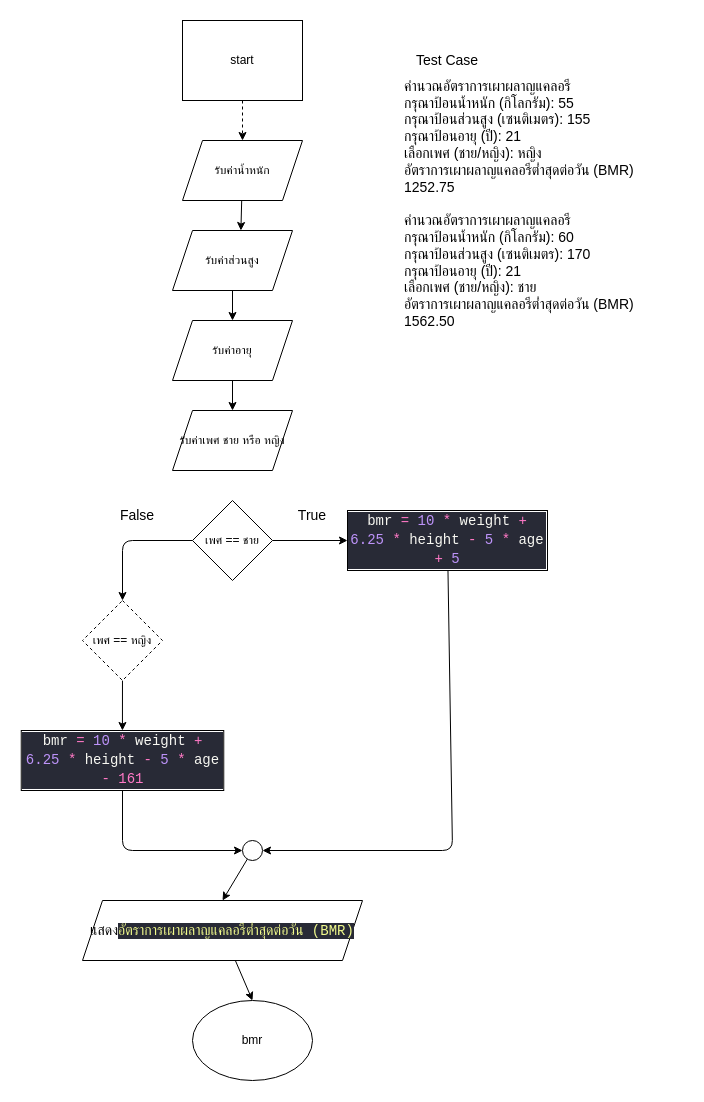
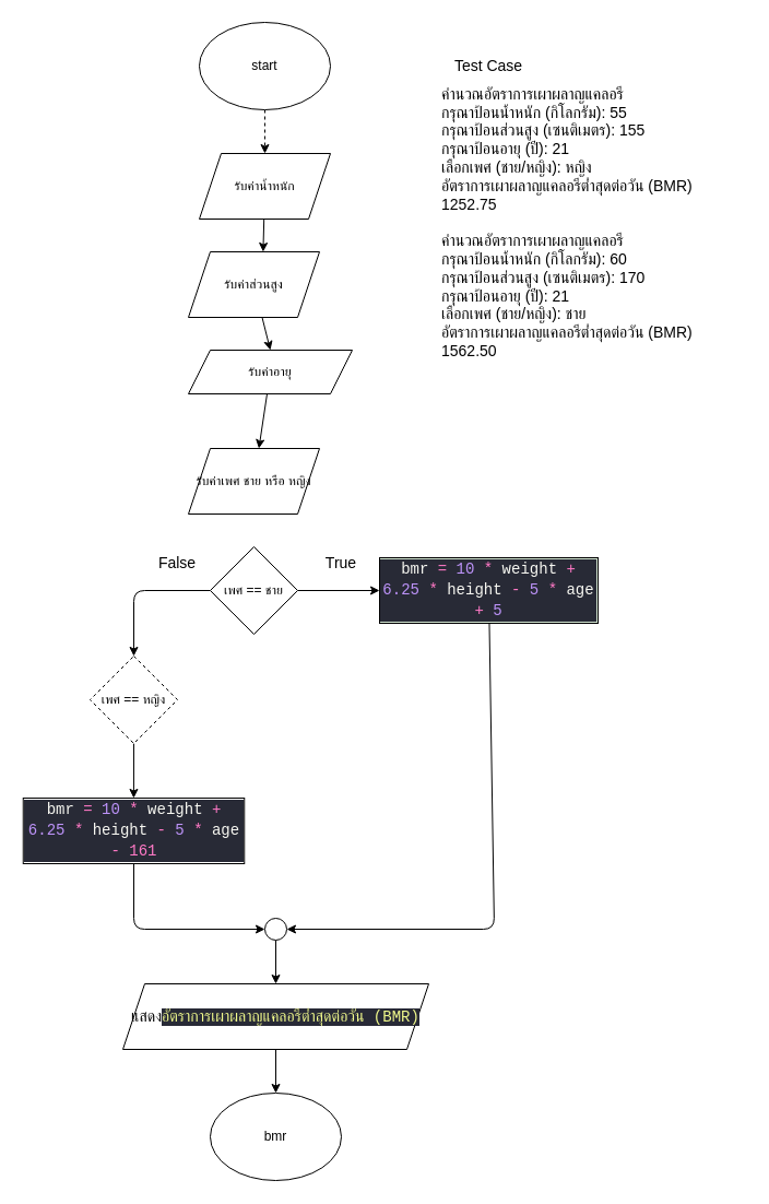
- <mxCell id="3" value="start" style="whiteSpace=wrap;html=1;rounded=0;" vertex="1" parent="1"><mxGeometry x="182" y="20" width="120" height="80" as="geometry" /></mxCell>
+ <mxCell id="3" value="start" style="ellipse;whiteSpace=wrap;html=1;" vertex="1" parent="1"><mxGeometry x="182" y="20" width="120" height="80" as="geometry" /></mxCell>
- <mxCell id="9" value="รับค่าอายุ" style="shape=parallelogram;perimeter=parallelogramPerimeter;whiteSpace=wrap;html=1;fixedSize=1;" vertex="1" parent="1"><mxGeometry x="172" y="320" width="120" height="60" as="geometry" /></mxCell>
+ <mxCell id="9" value="รับค่าอายุ" style="shape=parallelogram;perimeter=parallelogramPerimeter;whiteSpace=wrap;html=1;fixedSize=1;" vertex="1" parent="1"><mxGeometry x="172" y="320" width="150" height="40" as="geometry" /></mxCell>
- <mxCell id="26" value="False" style="text;html=1;strokeColor=none;fillColor=none;align=center;verticalAlign=middle;whiteSpace=wrap;rounded=0;fontSize=14;" vertex="1" parent="1"><mxGeometry x="107" y="500" width="60" height="30" as="geometry" /></mxCell>
+ <mxCell id="26" value="False" style="text;html=1;strokeColor=none;fillColor=none;align=center;verticalAlign=middle;whiteSpace=wrap;rounded=0;fontSize=14;" vertex="1" parent="1"><mxGeometry x="132" y="500" width="60" height="30" as="geometry" /></mxCell>
- <mxCell id="15" value="&lt;div style=&quot;color: rgb(248, 248, 242); background-color: rgb(40, 42, 54); font-family: Consolas, &amp;quot;Courier New&amp;quot;, monospace; font-size: 14px; line-height: 19px;&quot;&gt;&lt;span style=&quot;&quot;&gt;bmr&lt;/span&gt;&lt;span style=&quot;&quot;&gt; &lt;/span&gt;&lt;span style=&quot;color: rgb(255, 121, 198);&quot;&gt;=&amp;nbsp;&lt;/span&gt;&lt;span style=&quot;color: #bd93f9;&quot;&gt;10&lt;/span&gt; &lt;span style=&quot;color: #ff79c6;&quot;&gt;*&lt;/span&gt; weight &lt;span style=&quot;color: #ff79c6;&quot;&gt;+&lt;/span&gt; &lt;span style=&quot;color: #bd93f9;&quot;&gt;6.25&lt;/span&gt; &lt;span style=&quot;color: #ff79c6;&quot;&gt;*&lt;/span&gt; height &lt;span style=&quot;color: #ff79c6;&quot;&gt;-&lt;/span&gt; &lt;span style=&quot;color: #bd93f9;&quot;&gt;5&lt;/span&gt; &lt;span style=&quot;color: #ff79c6;&quot;&gt;*&lt;/span&gt; age &lt;span style=&quot;color: #ff79c6;&quot;&gt;+&lt;/span&gt; &lt;span style=&quot;color: #bd93f9;&quot;&gt;5&lt;/span&gt;&lt;/div&gt;" style="rounded=0;whiteSpace=wrap;html=1;" vertex="1" parent="1"><mxGeometry x="347" y="510" width="200" height="60" as="geometry" /></mxCell>
+ <mxCell id="15" value="&lt;div style=&quot;color: rgb(248, 248, 242); background-color: rgb(40, 42, 54); font-family: Consolas, &amp;quot;Courier New&amp;quot;, monospace; font-size: 14px; line-height: 19px;&quot;&gt;&lt;span style=&quot;&quot;&gt;bmr&lt;/span&gt;&lt;span style=&quot;&quot;&gt; &lt;/span&gt;&lt;span style=&quot;color: rgb(255, 121, 198);&quot;&gt;=&amp;nbsp;&lt;/span&gt;&lt;span style=&quot;color: #bd93f9;&quot;&gt;10&lt;/span&gt; &lt;span style=&quot;color: #ff79c6;&quot;&gt;*&lt;/span&gt; weight &lt;span style=&quot;color: #ff79c6;&quot;&gt;+&lt;/span&gt; &lt;span style=&quot;color: #bd93f9;&quot;&gt;6.25&lt;/span&gt; &lt;span style=&quot;color: #ff79c6;&quot;&gt;*&lt;/span&gt; height &lt;span style=&quot;color: #ff79c6;&quot;&gt;-&lt;/span&gt; &lt;span style=&quot;color: #bd93f9;&quot;&gt;5&lt;/span&gt; &lt;span style=&quot;color: #ff79c6;&quot;&gt;*&lt;/span&gt; age &lt;span style=&quot;color: #ff79c6;&quot;&gt;+&lt;/span&gt; &lt;span style=&quot;color: #bd93f9;&quot;&gt;5&lt;/span&gt;&lt;/div&gt;" style="rounded=0;whiteSpace=wrap;html=1;fillColor=#d5e8d4;" vertex="1" parent="1"><mxGeometry x="347" y="510" width="200" height="60" as="geometry" /></mxCell>
- <mxCell id="21" value="&lt;font style=&quot;font-size: 14px;&quot;&gt;แสดง&lt;/font&gt;&lt;span style=&quot;color: rgb(241, 250, 140); background-color: rgb(40, 42, 54); font-family: Consolas, &amp;quot;Courier New&amp;quot;, monospace; font-size: 14px;&quot;&gt;อัตราการเผาผลาญแคลอรีต่ำสุดต่อวัน (BMR)&lt;/span&gt;" style="shape=parallelogram;perimeter=parallelogramPerimeter;whiteSpace=wrap;html=1;fixedSize=1;" vertex="1" parent="1"><mxGeometry x="82" y="900" width="280" height="60" as="geometry" /></mxCell>
+ <mxCell id="21" value="&lt;font style=&quot;font-size: 14px;&quot;&gt;แสดง&lt;/font&gt;&lt;span style=&quot;color: rgb(241, 250, 140); background-color: rgb(40, 42, 54); font-family: Consolas, &amp;quot;Courier New&amp;quot;, monospace; font-size: 14px;&quot;&gt;อัตราการเผาผลาญแคลอรีต่ำสุดต่อวัน (BMR)&lt;/span&gt;" style="shape=parallelogram;perimeter=parallelogramPerimeter;whiteSpace=wrap;html=1;fixedSize=1;" vertex="1" parent="1"><mxGeometry x="112" y="900" width="280" height="60" as="geometry" /></mxCell>
